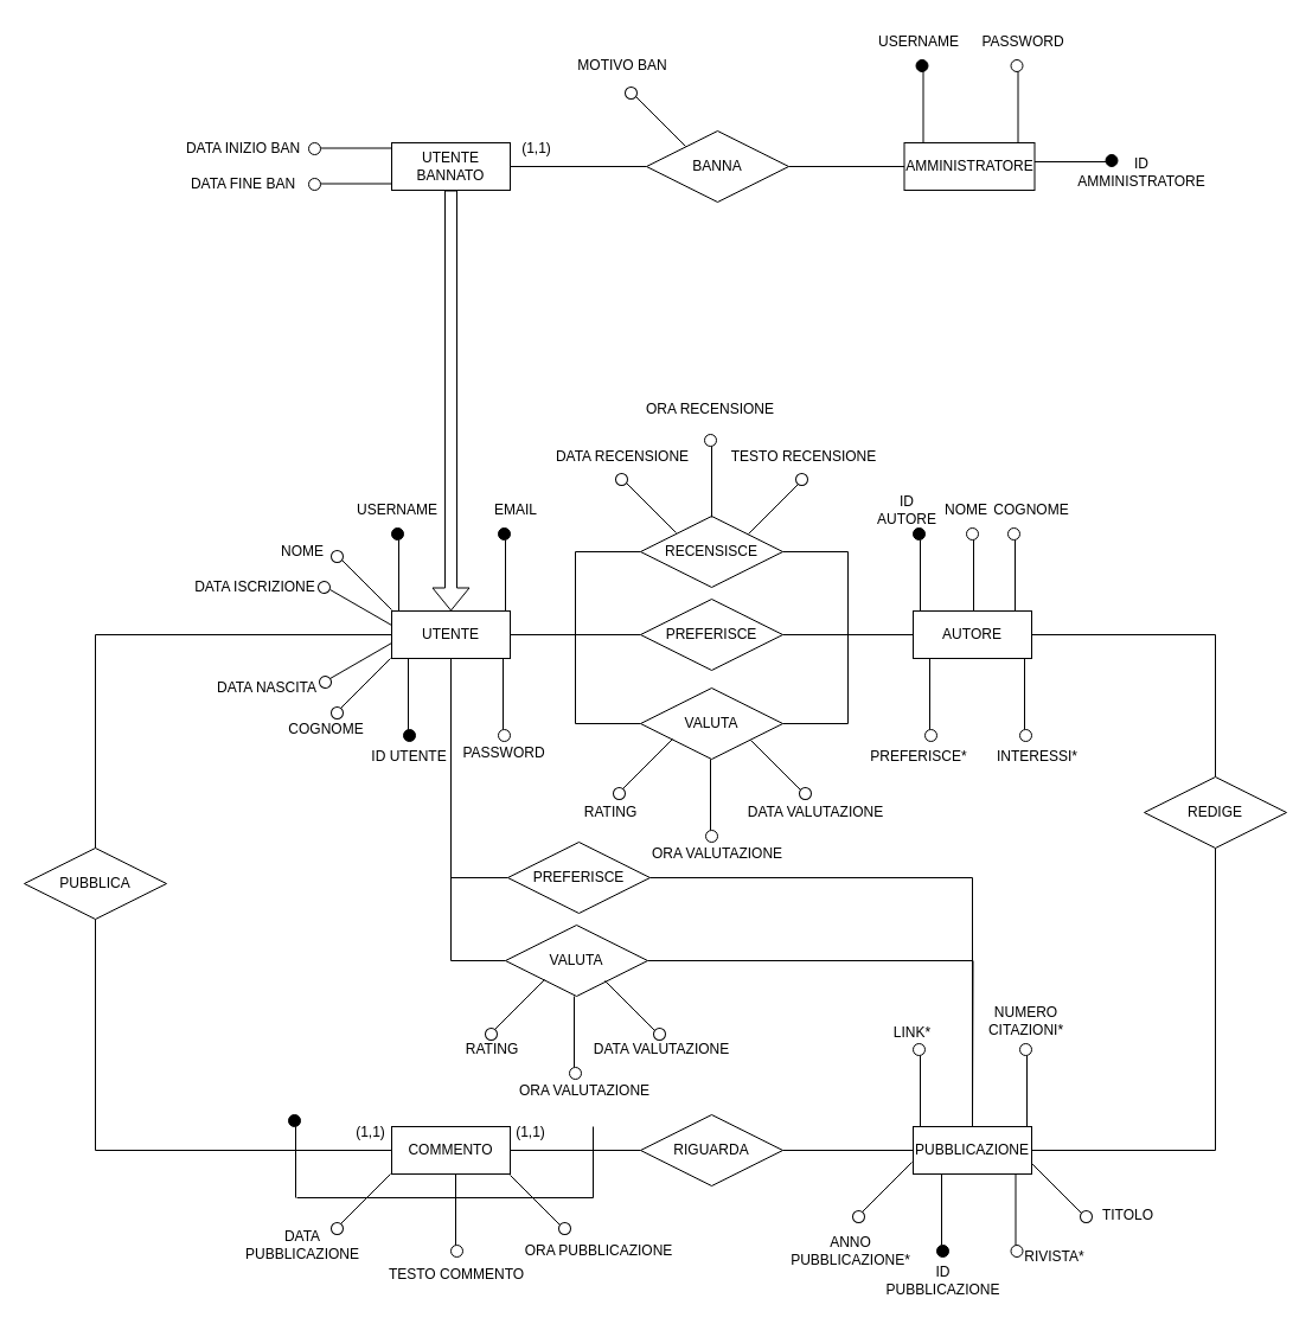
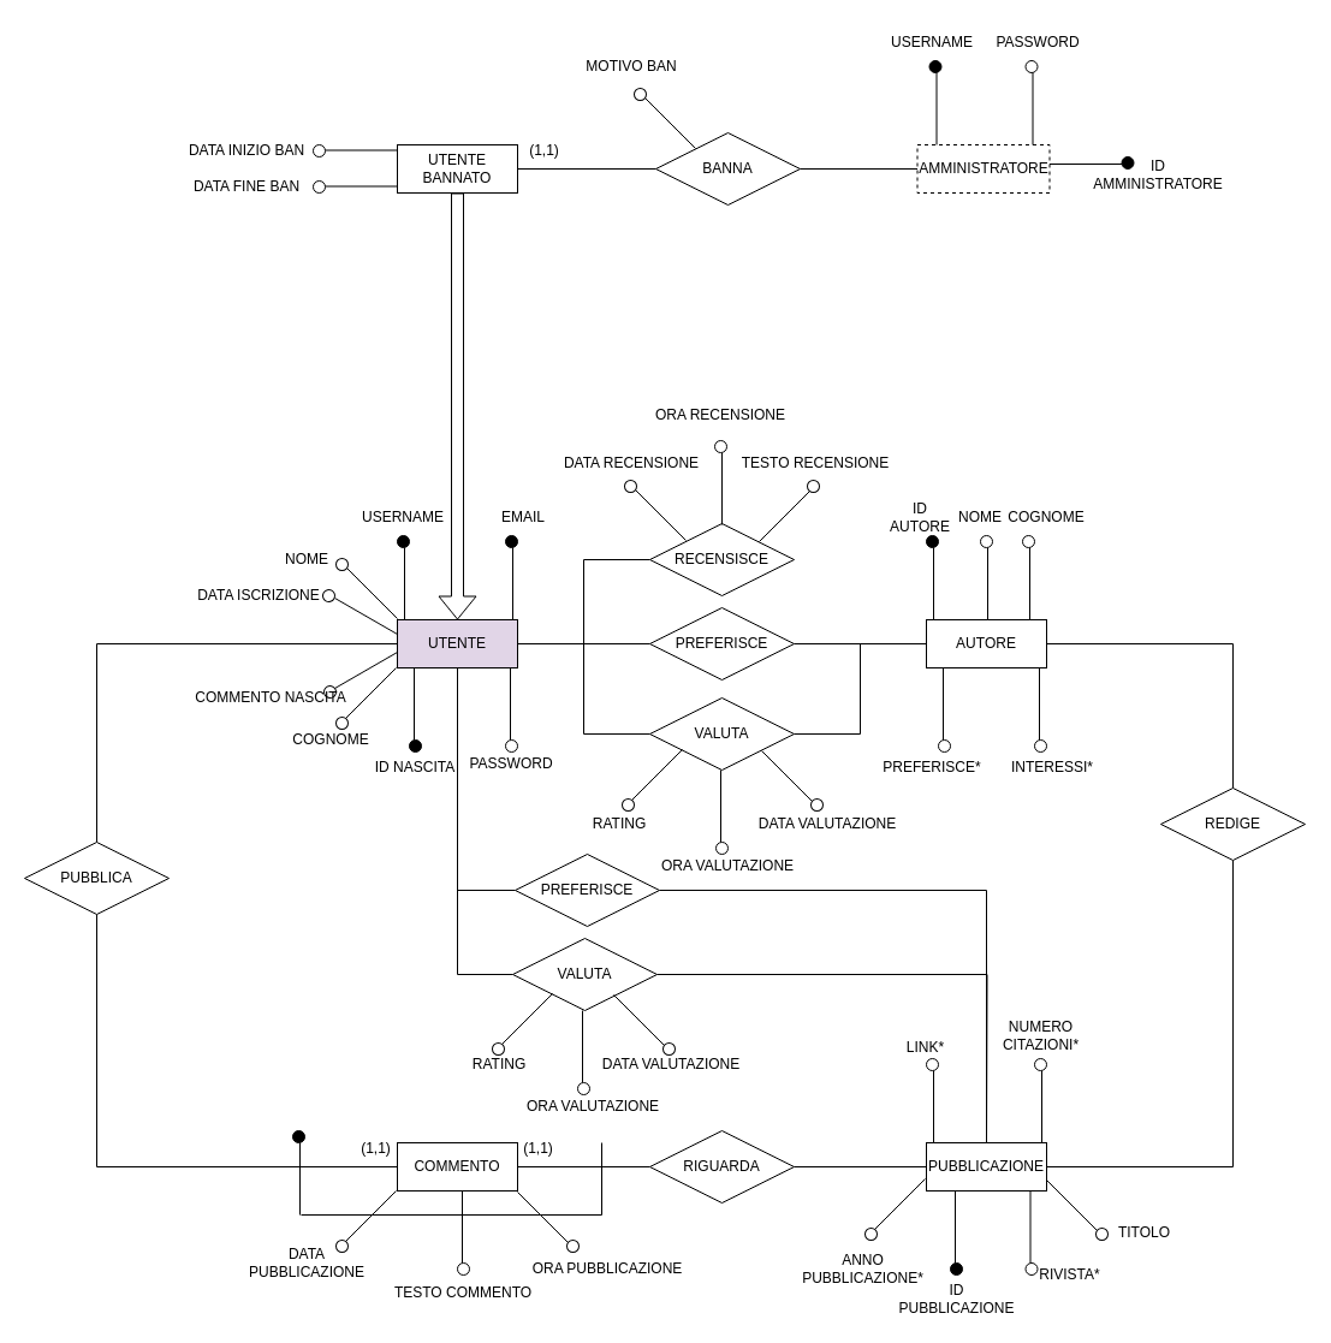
- <mxCell id="6" value="AMMINISTRATORE" style="whiteSpace=wrap;html=1;align=center;" parent="1" vertex="1"><mxGeometry x="762.5" y="120" width="110" height="40" as="geometry" /></mxCell>
+ <mxCell id="6" value="AMMINISTRATORE" style="whiteSpace=wrap;html=1;align=center;dashed=1;" parent="1" vertex="1"><mxGeometry x="762.5" y="120" width="110" height="40" as="geometry" /></mxCell>
- <mxCell id="27" style="edgeStyle=orthogonalEdgeStyle;rounded=0;orthogonalLoop=1;jettySize=auto;html=1;exitX=1;exitY=0.5;exitDx=0;exitDy=0;entryX=0;entryY=0.5;entryDx=0;entryDy=0;endArrow=none;endFill=0;" parent="1" source="28" target="12" edge="1"><mxGeometry relative="1" as="geometry" /></mxCell>
- <mxCell id="9" value="UTENTE" style="whiteSpace=wrap;html=1;align=center;" parent="1" vertex="1"><mxGeometry x="330" y="515" width="100" height="40" as="geometry" /></mxCell>
+ <mxCell id="9" value="UTENTE" style="whiteSpace=wrap;html=1;align=center;fillColor=#e1d5e7;" parent="1" vertex="1"><mxGeometry x="330" y="515" width="100" height="40" as="geometry" /></mxCell>
- <mxCell id="101" value="DATA NASCITA" style="text;html=1;strokeColor=none;fillColor=none;align=center;verticalAlign=middle;whiteSpace=wrap;rounded=0;" parent="1" vertex="1"><mxGeometry x="160" y="565" width="130" height="30" as="geometry" /></mxCell>
+ <mxCell id="101" value="COMMENTO NASCITA" style="text;html=1;strokeColor=none;fillColor=none;align=center;verticalAlign=middle;whiteSpace=wrap;rounded=0;" parent="1" vertex="1"><mxGeometry x="160" y="565" width="130" height="30" as="geometry" /></mxCell>
- <mxCell id="82" value="ID UTENTE" style="text;html=1;strokeColor=none;fillColor=none;align=center;verticalAlign=middle;whiteSpace=wrap;rounded=0;" parent="1" vertex="1"><mxGeometry x="280" y="623" width="130" height="30" as="geometry" /></mxCell>
+ <mxCell id="82" value="ID NASCITA" style="text;html=1;strokeColor=none;fillColor=none;align=center;verticalAlign=middle;whiteSpace=wrap;rounded=0;" parent="1" vertex="1"><mxGeometry x="280" y="623" width="130" height="30" as="geometry" /></mxCell>
- <mxCell id="16" value="PUBBLICA" style="shape=rhombus;perimeter=rhombusPerimeter;whiteSpace=wrap;html=1;align=center;" parent="1" vertex="1"><mxGeometry x="20" y="715" width="120" height="60" as="geometry" /></mxCell>
+ <mxCell id="16" value="PUBBLICA" style="shape=rhombus;perimeter=rhombusPerimeter;whiteSpace=wrap;html=1;align=center;" parent="1" vertex="1"><mxGeometry x="20" y="700" width="120" height="60" as="geometry" /></mxCell>
